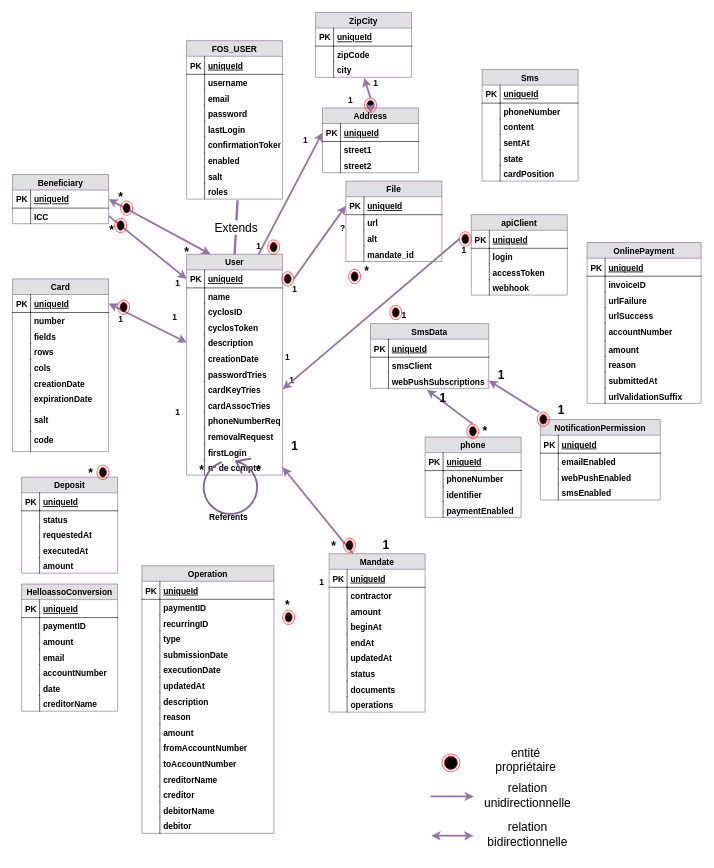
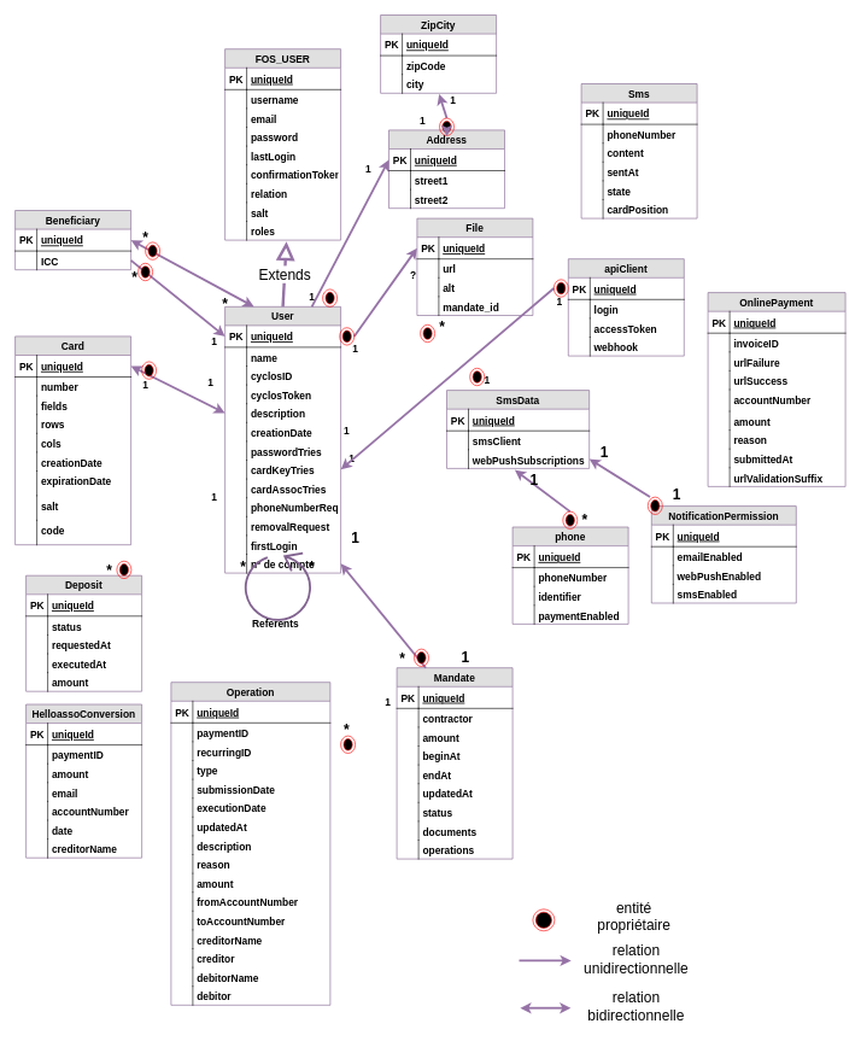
- <mxCell id="54" value="enabled" style="shape=partialRectangle;top=0;left=0;right=0;bottom=0;align=left;verticalAlign=top;fillColor=none;spacingLeft=34;spacingRight=4;overflow=hidden;rotatable=0;points=[[0,0.5],[1,0.5]];portConstraint=eastwest;dropTarget=0;fontSize=14;fontStyle=1" parent="41" vertex="1"><mxGeometry y="186" width="160" height="26" as="geometry" /></mxCell>
+ <mxCell id="54" value="relation" style="shape=partialRectangle;top=0;left=0;right=0;bottom=0;align=left;verticalAlign=top;fillColor=none;spacingLeft=34;spacingRight=4;overflow=hidden;rotatable=0;points=[[0,0.5],[1,0.5]];portConstraint=eastwest;dropTarget=0;fontSize=14;fontStyle=1" parent="41" vertex="1"><mxGeometry y="186" width="160" height="26" as="geometry" /></mxCell>
- <mxCell id="122" value="Extends" style="endArrow=none;endSize=16;endFill=0;html=1;strokeColor=#9673A6;fillColor=#9673A6;fontSize=20;exitX=0.5;exitY=0;entryX=0.531;entryY=1.077;entryPerimeter=0;strokeWidth=4;" parent="1" source="60" target="58" edge="1"><mxGeometry width="160" relative="1" as="geometry"><mxPoint x="375.5" y="406" as="sourcePoint" /><mxPoint x="535.5" y="406" as="targetPoint" /></mxGeometry></mxCell>
+ <mxCell id="122" value="Extends" style="endArrow=block;endSize=16;endFill=0;html=1;strokeColor=#9673A6;fillColor=#9673A6;fontSize=20;exitX=0.5;exitY=0;entryX=0.531;entryY=1.077;entryPerimeter=0;strokeWidth=4;" parent="1" source="60" target="58" edge="1"><mxGeometry width="160" relative="1" as="geometry"><mxPoint x="375.5" y="406" as="sourcePoint" /><mxPoint x="535.5" y="406" as="targetPoint" /></mxGeometry></mxCell>
